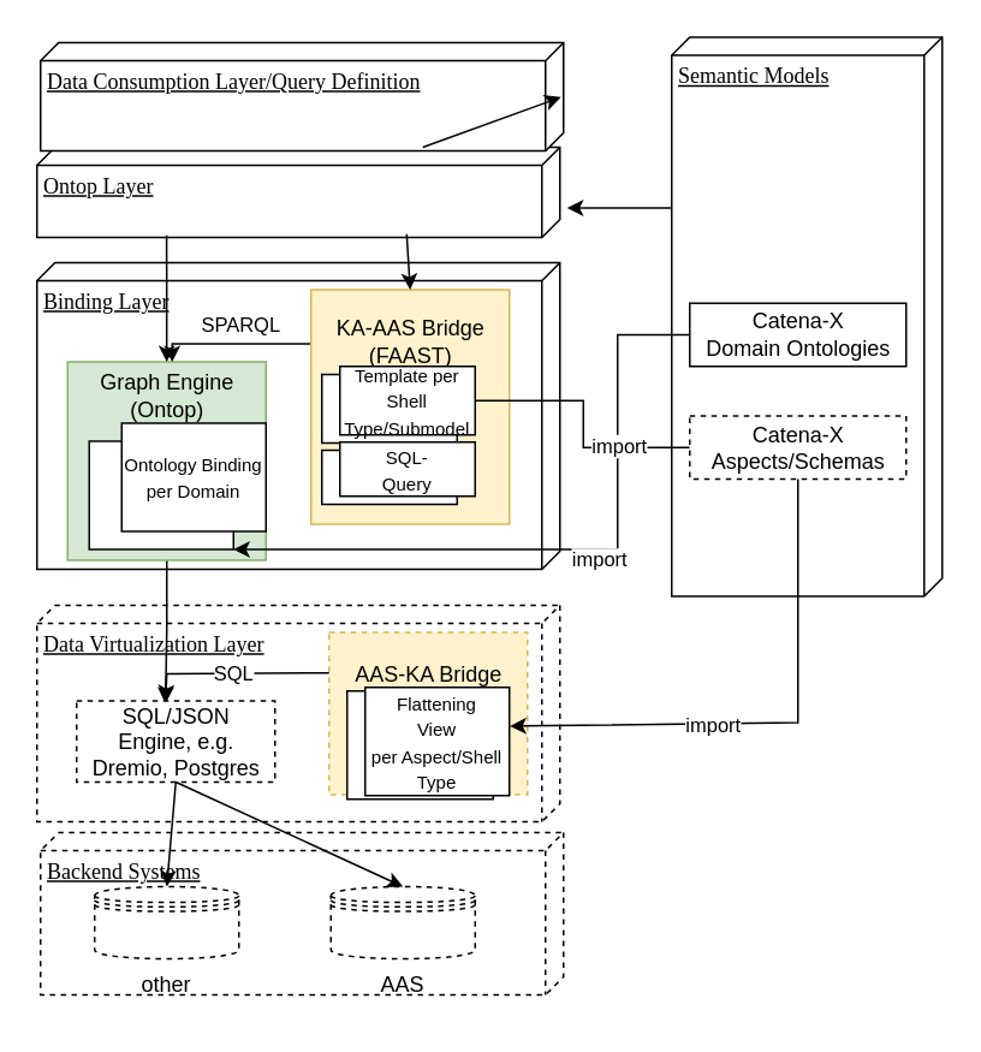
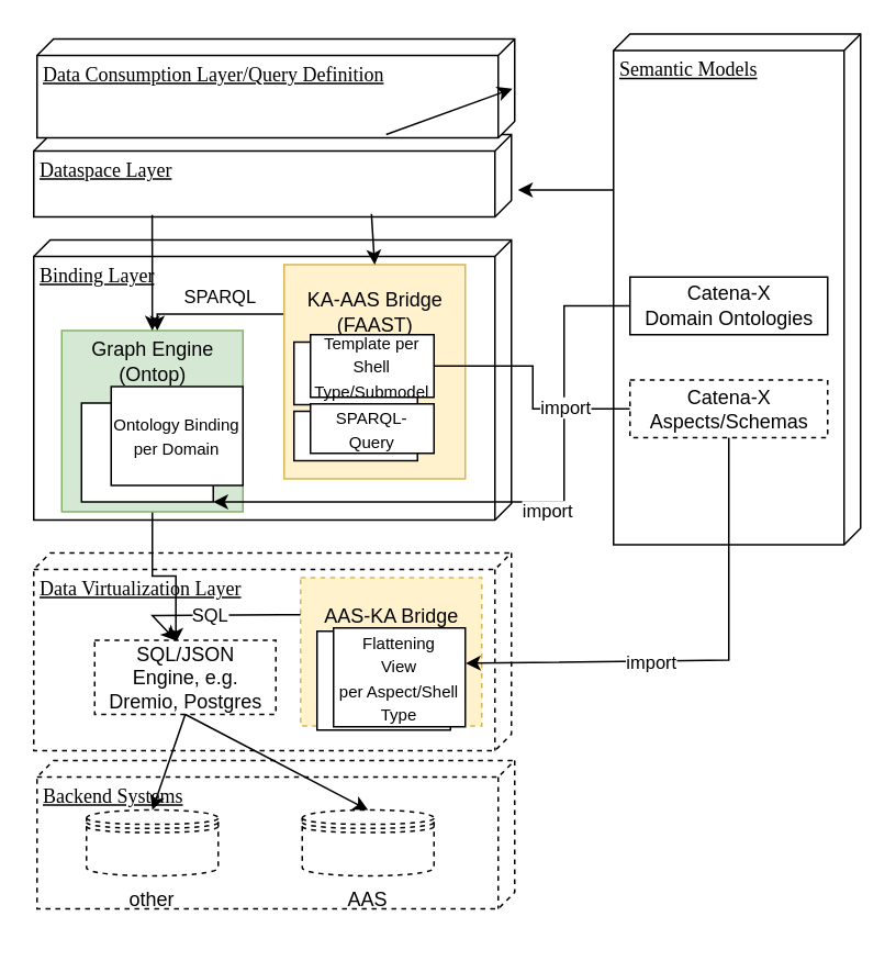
- <mxCell id="7" value="Ontop Layer" style="verticalAlign=top;align=left;spacingTop=8;spacingLeft=2;spacingRight=12;shape=cube;size=10;direction=south;fontStyle=4;html=1;rounded=0;shadow=0;comic=0;labelBackgroundColor=none;strokeWidth=1;fontFamily=Verdana;fontSize=12" parent="1" vertex="1"><mxGeometry x="20" y="81" width="290" height="50" as="geometry" /></mxCell>
+ <mxCell id="7" value="Dataspace Layer" style="verticalAlign=top;align=left;spacingTop=8;spacingLeft=2;spacingRight=12;shape=cube;size=10;direction=south;fontStyle=4;html=1;rounded=0;shadow=0;comic=0;labelBackgroundColor=none;strokeWidth=1;fontFamily=Verdana;fontSize=12" parent="1" vertex="1"><mxGeometry x="20" y="81" width="290" height="50" as="geometry" /></mxCell>
- <mxCell id="36" value="&lt;font style=&quot;font-size: 10px;&quot;&gt;SQL-&lt;br&gt;Query&lt;br&gt;&lt;/font&gt;" style="rounded=0;whiteSpace=wrap;html=1;" vertex="1" parent="1"><mxGeometry x="188" y="244.5" width="75" height="30" as="geometry" /></mxCell>
+ <mxCell id="36" value="&lt;font style=&quot;font-size: 10px;&quot;&gt;SPARQL-&lt;br&gt;Query&lt;br&gt;&lt;/font&gt;" style="rounded=0;whiteSpace=wrap;html=1;" vertex="1" parent="1"><mxGeometry x="188" y="244.5" width="75" height="30" as="geometry" /></mxCell>
- <mxCell id="15" value="SQL/JSON&lt;br&gt;Engine, e.g. &lt;br&gt;Dremio, Postgres" style="html=1;dropTarget=0;dashed=1;" parent="1" vertex="1"><mxGeometry x="42" y="388" width="110" height="45" as="geometry" /></mxCell>
+ <mxCell id="15" value="SQL/JSON&lt;br&gt;Engine, e.g. &lt;br&gt;Dremio, Postgres" style="html=1;dropTarget=0;dashed=1;" parent="1" vertex="1"><mxGeometry x="57" y="388" width="110" height="45" as="geometry" /></mxCell>
